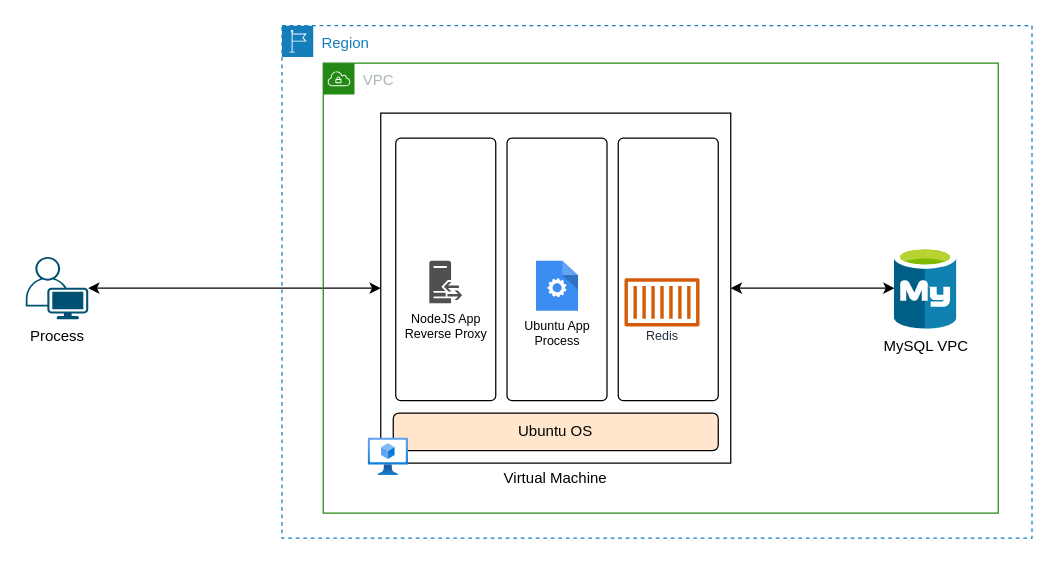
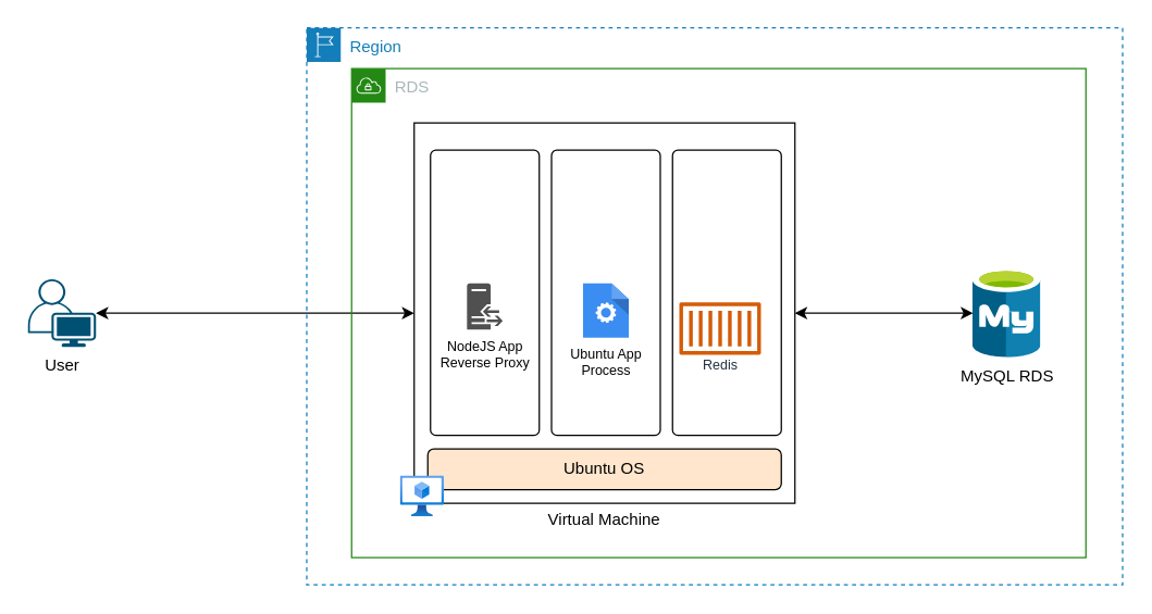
- <mxCell id="7" value="VPC" style="points=[[0,0],[0.25,0],[0.5,0],[0.75,0],[1,0],[1,0.25],[1,0.5],[1,0.75],[1,1],[0.75,1],[0.5,1],[0.25,1],[0,1],[0,0.75],[0,0.5],[0,0.25]];outlineConnect=0;gradientColor=none;html=1;whiteSpace=wrap;fontSize=12;fontStyle=0;container=1;pointerEvents=0;collapsible=0;recursiveResize=0;shape=mxgraph.aws4.group;grIcon=mxgraph.aws4.group_vpc;strokeColor=#248814;fillColor=none;verticalAlign=top;align=left;spacingLeft=30;fontColor=#AAB7B8;dashed=0;" parent="1" vertex="1"><mxGeometry x="258" y="50" width="540" height="360" as="geometry" /></mxCell>
+ <mxCell id="7" value="RDS" style="points=[[0,0],[0.25,0],[0.5,0],[0.75,0],[1,0],[1,0.25],[1,0.5],[1,0.75],[1,1],[0.75,1],[0.5,1],[0.25,1],[0,1],[0,0.75],[0,0.5],[0,0.25]];outlineConnect=0;gradientColor=none;html=1;whiteSpace=wrap;fontSize=12;fontStyle=0;container=1;pointerEvents=0;collapsible=0;recursiveResize=0;shape=mxgraph.aws4.group;grIcon=mxgraph.aws4.group_vpc;strokeColor=#248814;fillColor=none;verticalAlign=top;align=left;spacingLeft=30;fontColor=#AAB7B8;dashed=0;" parent="1" vertex="1"><mxGeometry x="258" y="50" width="540" height="360" as="geometry" /></mxCell>
- <mxCell id="3" value="Process" style="points=[[0.35,0,0],[0.98,0.51,0],[1,0.71,0],[0.67,1,0],[0,0.795,0],[0,0.65,0]];verticalLabelPosition=bottom;sketch=0;html=1;verticalAlign=top;aspect=fixed;align=center;pointerEvents=1;shape=mxgraph.cisco19.user;fillColor=#005073;strokeColor=none;" parent="1" vertex="1"><mxGeometry x="20" y="205" width="50" height="50" as="geometry" /></mxCell>
+ <mxCell id="3" value="User" style="points=[[0.35,0,0],[0.98,0.51,0],[1,0.71,0],[0.67,1,0],[0,0.795,0],[0,0.65,0]];verticalLabelPosition=bottom;sketch=0;html=1;verticalAlign=top;aspect=fixed;align=center;pointerEvents=1;shape=mxgraph.cisco19.user;fillColor=#005073;strokeColor=none;" parent="1" vertex="1"><mxGeometry x="20" y="205" width="50" height="50" as="geometry" /></mxCell>
- <mxCell id="5" value="MySQL VPC" style="image;sketch=0;aspect=fixed;html=1;points=[];align=center;fontSize=12;image=img/lib/mscae/Azure_Database_for_MySQL_servers.svg;" parent="1" vertex="1"><mxGeometry x="715" y="197.08" width="50" height="65.84" as="geometry" /></mxCell>
+ <mxCell id="5" value="MySQL RDS" style="image;sketch=0;aspect=fixed;html=1;points=[];align=center;fontSize=12;image=img/lib/mscae/Azure_Database_for_MySQL_servers.svg;" parent="1" vertex="1"><mxGeometry x="715" y="197.08" width="50" height="65.84" as="geometry" /></mxCell>
